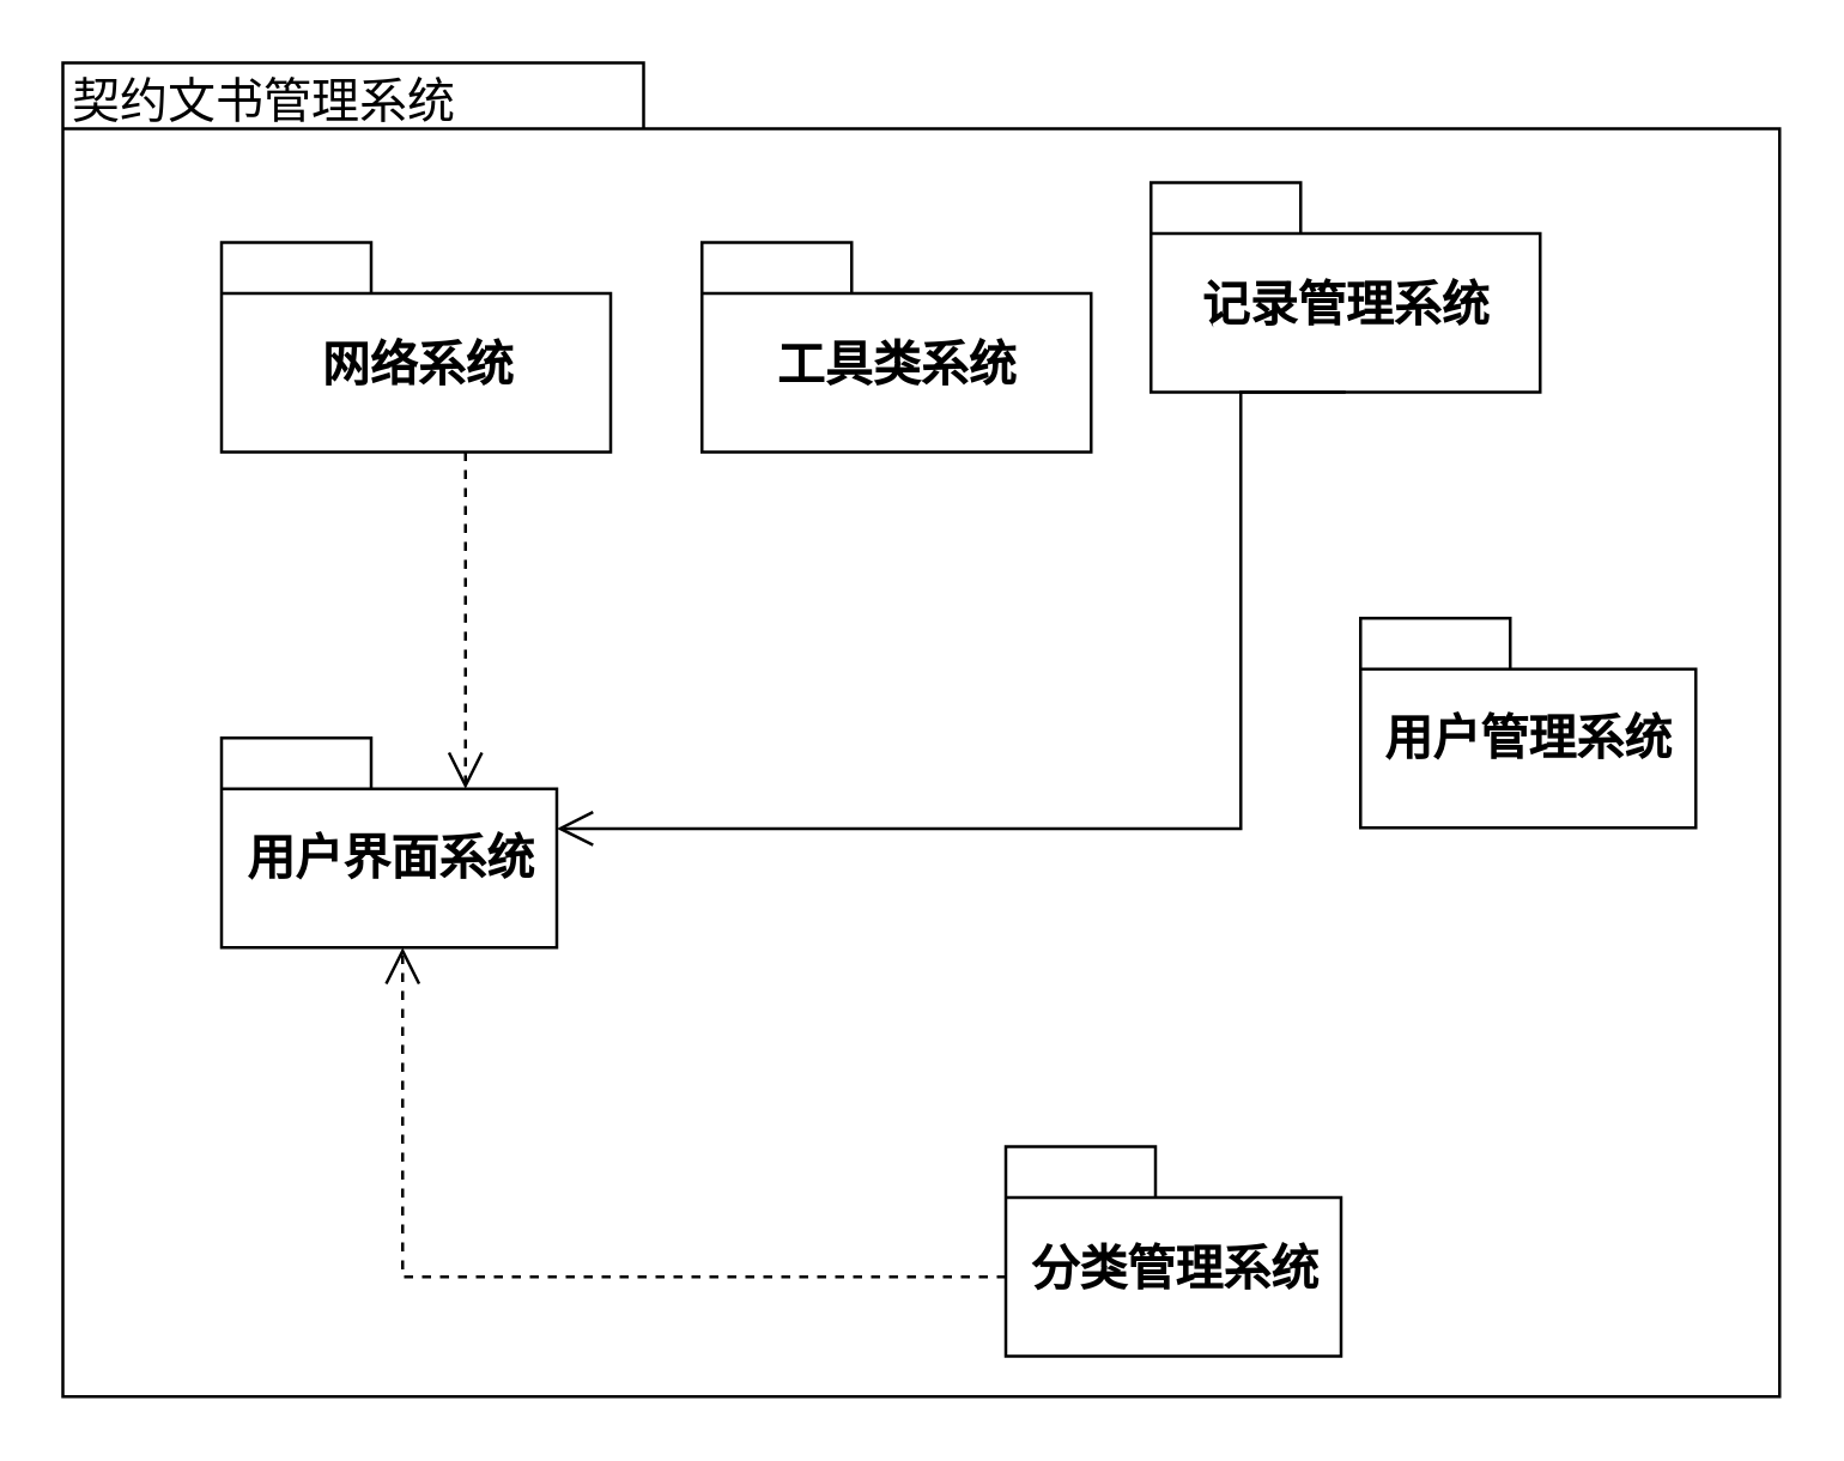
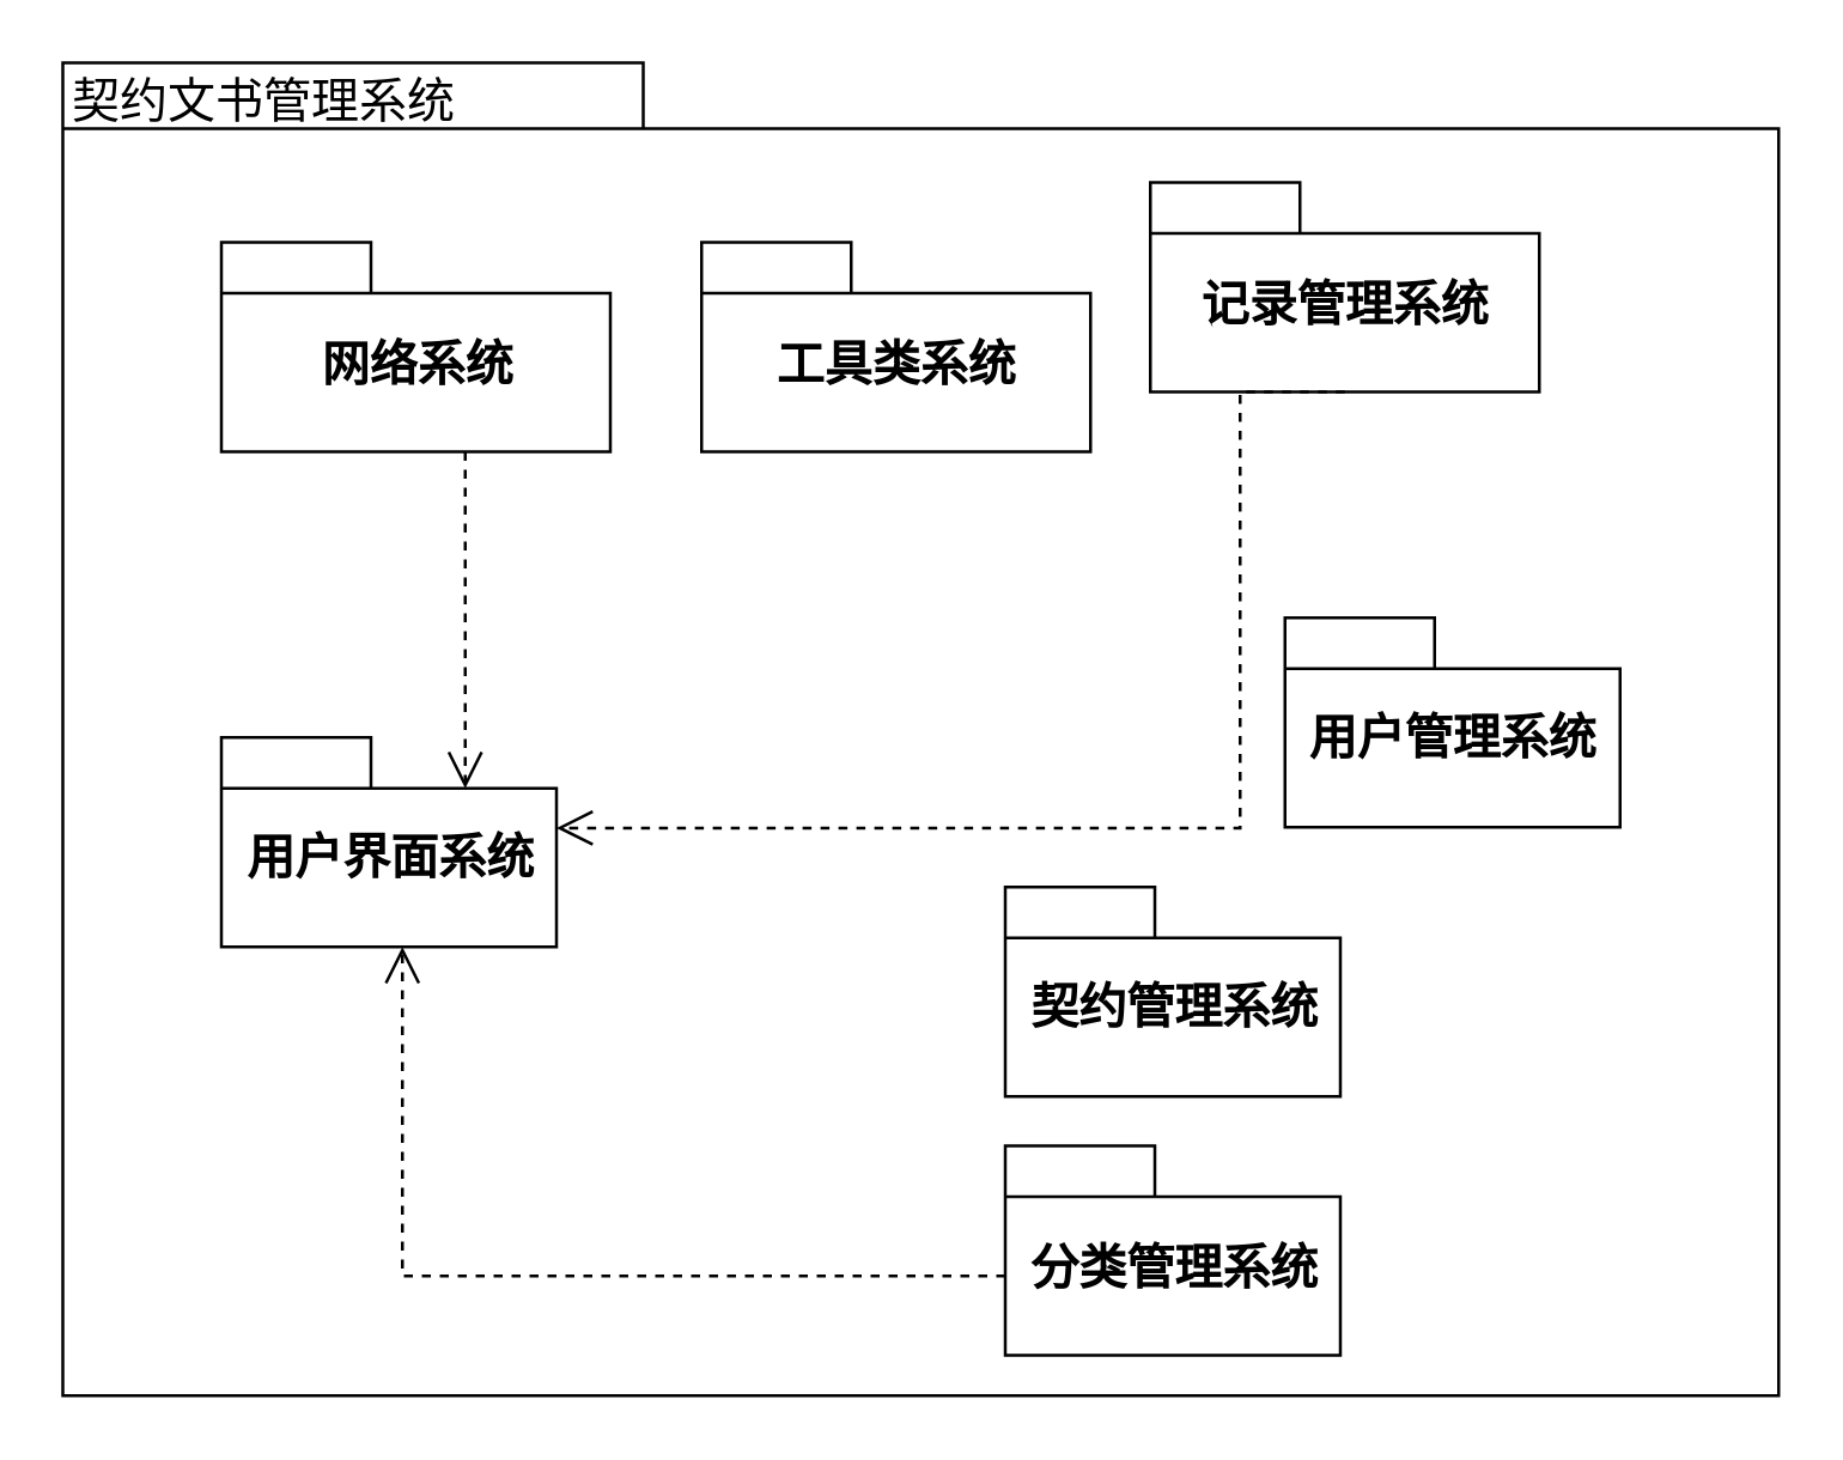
- <mxCell id="15" value="用户管理系统" style="shape=folder;fontStyle=1;spacingTop=10;tabWidth=50;tabHeight=17;tabPosition=left;html=1;rounded=0;shadow=0;comic=0;labelBackgroundColor=none;strokeColor=#000000;strokeWidth=1;fillColor=#ffffff;fontFamily=Times New Roman;fontSize=16;fontColor=#000000;align=center;" parent="1" vertex="1"><mxGeometry x="454" y="206" width="112" height="70" as="geometry" /></mxCell>
+ <mxCell id="15" value="用户管理系统" style="shape=folder;fontStyle=1;spacingTop=10;tabWidth=50;tabHeight=17;tabPosition=left;html=1;rounded=0;shadow=0;comic=0;labelBackgroundColor=none;strokeColor=#000000;strokeWidth=1;fillColor=#ffffff;fontFamily=Times New Roman;fontSize=16;fontColor=#000000;align=center;" parent="1" vertex="1"><mxGeometry x="429" y="206" width="112" height="70" as="geometry" /></mxCell>
- <mxCell id="14" style="edgeStyle=elbowEdgeStyle;rounded=0;html=1;entryX=0;entryY=0;entryPerimeter=0;dashed=0;labelBackgroundColor=none;startFill=0;endArrow=open;endFill=0;endSize=10;fontFamily=Times New Roman;fontSize=16;entryDx=112;entryDy=30.25;exitX=0.5;exitY=1;exitDx=0;exitDy=0;exitPerimeter=0;" parent="1" source="13" target="6" edge="1"><mxGeometry relative="1" as="geometry"><mxPoint x="309" y="161" as="sourcePoint" /><mxPoint x="195.5" y="273" as="targetPoint" /><Array as="points"><mxPoint x="414" y="226" /><mxPoint x="469" y="216" /><mxPoint x="314" y="310" /></Array></mxGeometry></mxCell>
+ <mxCell id="14" style="edgeStyle=elbowEdgeStyle;rounded=0;html=1;entryX=0;entryY=0;entryPerimeter=0;dashed=1;labelBackgroundColor=none;startFill=0;endArrow=open;endFill=0;endSize=10;fontFamily=Times New Roman;fontSize=16;entryDx=112;entryDy=30.25;exitX=0.5;exitY=1;exitDx=0;exitDy=0;exitPerimeter=0;" parent="1" source="13" target="6" edge="1"><mxGeometry relative="1" as="geometry"><mxPoint x="309" y="161" as="sourcePoint" /><mxPoint x="195.5" y="273" as="targetPoint" /><Array as="points"><mxPoint x="414" y="226" /><mxPoint x="469" y="216" /><mxPoint x="314" y="310" /></Array></mxGeometry></mxCell>
+ <mxCell id="7" value="契约管理系统" style="shape=folder;fontStyle=1;spacingTop=10;tabWidth=50;tabHeight=17;tabPosition=left;html=1;rounded=0;shadow=0;comic=0;labelBackgroundColor=none;strokeColor=#000000;strokeWidth=1;fillColor=#ffffff;fontFamily=Times New Roman;fontSize=16;fontColor=#000000;align=center;" parent="1" vertex="1"><mxGeometry x="335.5" y="296" width="112" height="70" as="geometry" /></mxCell>
